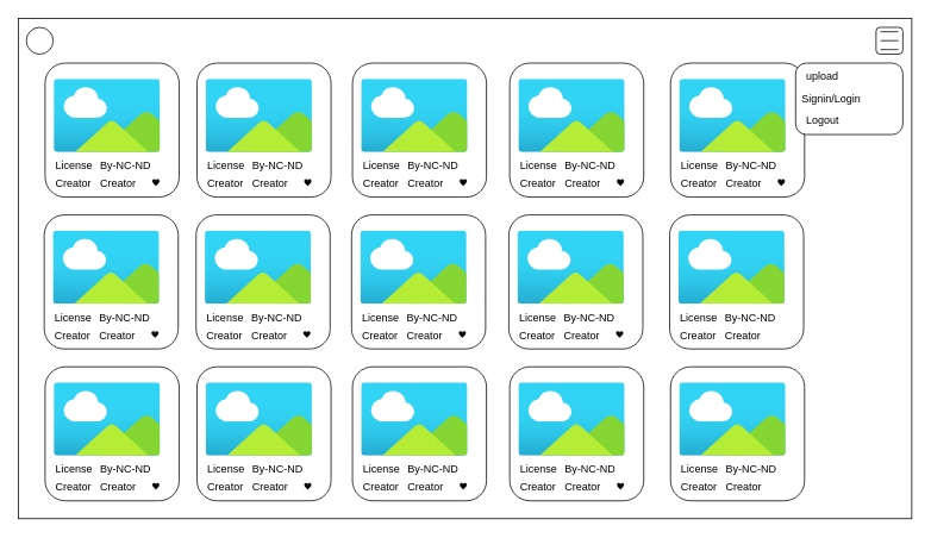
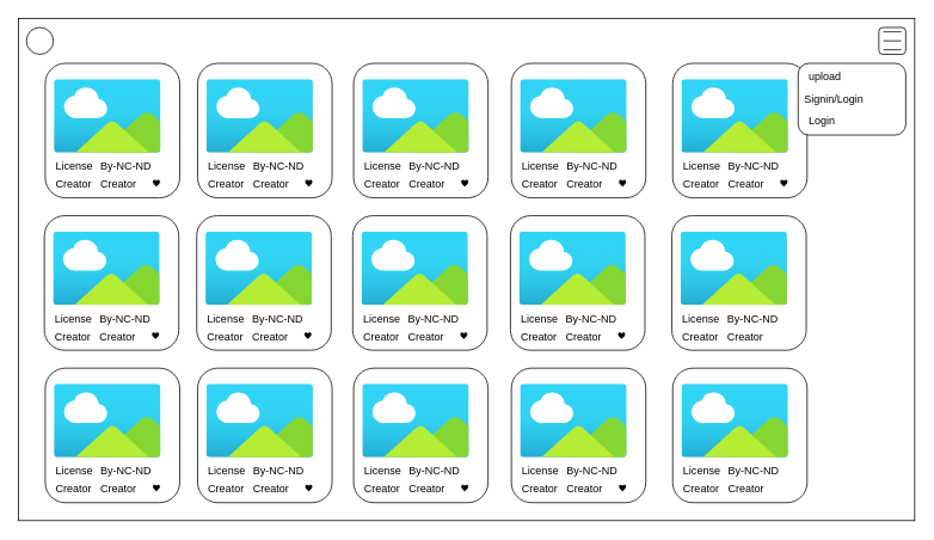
- <mxCell id="17" value="Logout" style="text;html=1;strokeColor=none;fillColor=none;align=left;verticalAlign=middle;whiteSpace=wrap;rounded=0;" vertex="1" parent="1"><mxGeometry x="900" y="120" width="60" height="30" as="geometry" /></mxCell>
+ <mxCell id="17" value="Login" style="text;html=1;strokeColor=none;fillColor=none;align=left;verticalAlign=middle;whiteSpace=wrap;rounded=0;" vertex="1" parent="1"><mxGeometry x="900" y="120" width="60" height="30" as="geometry" /></mxCell>
